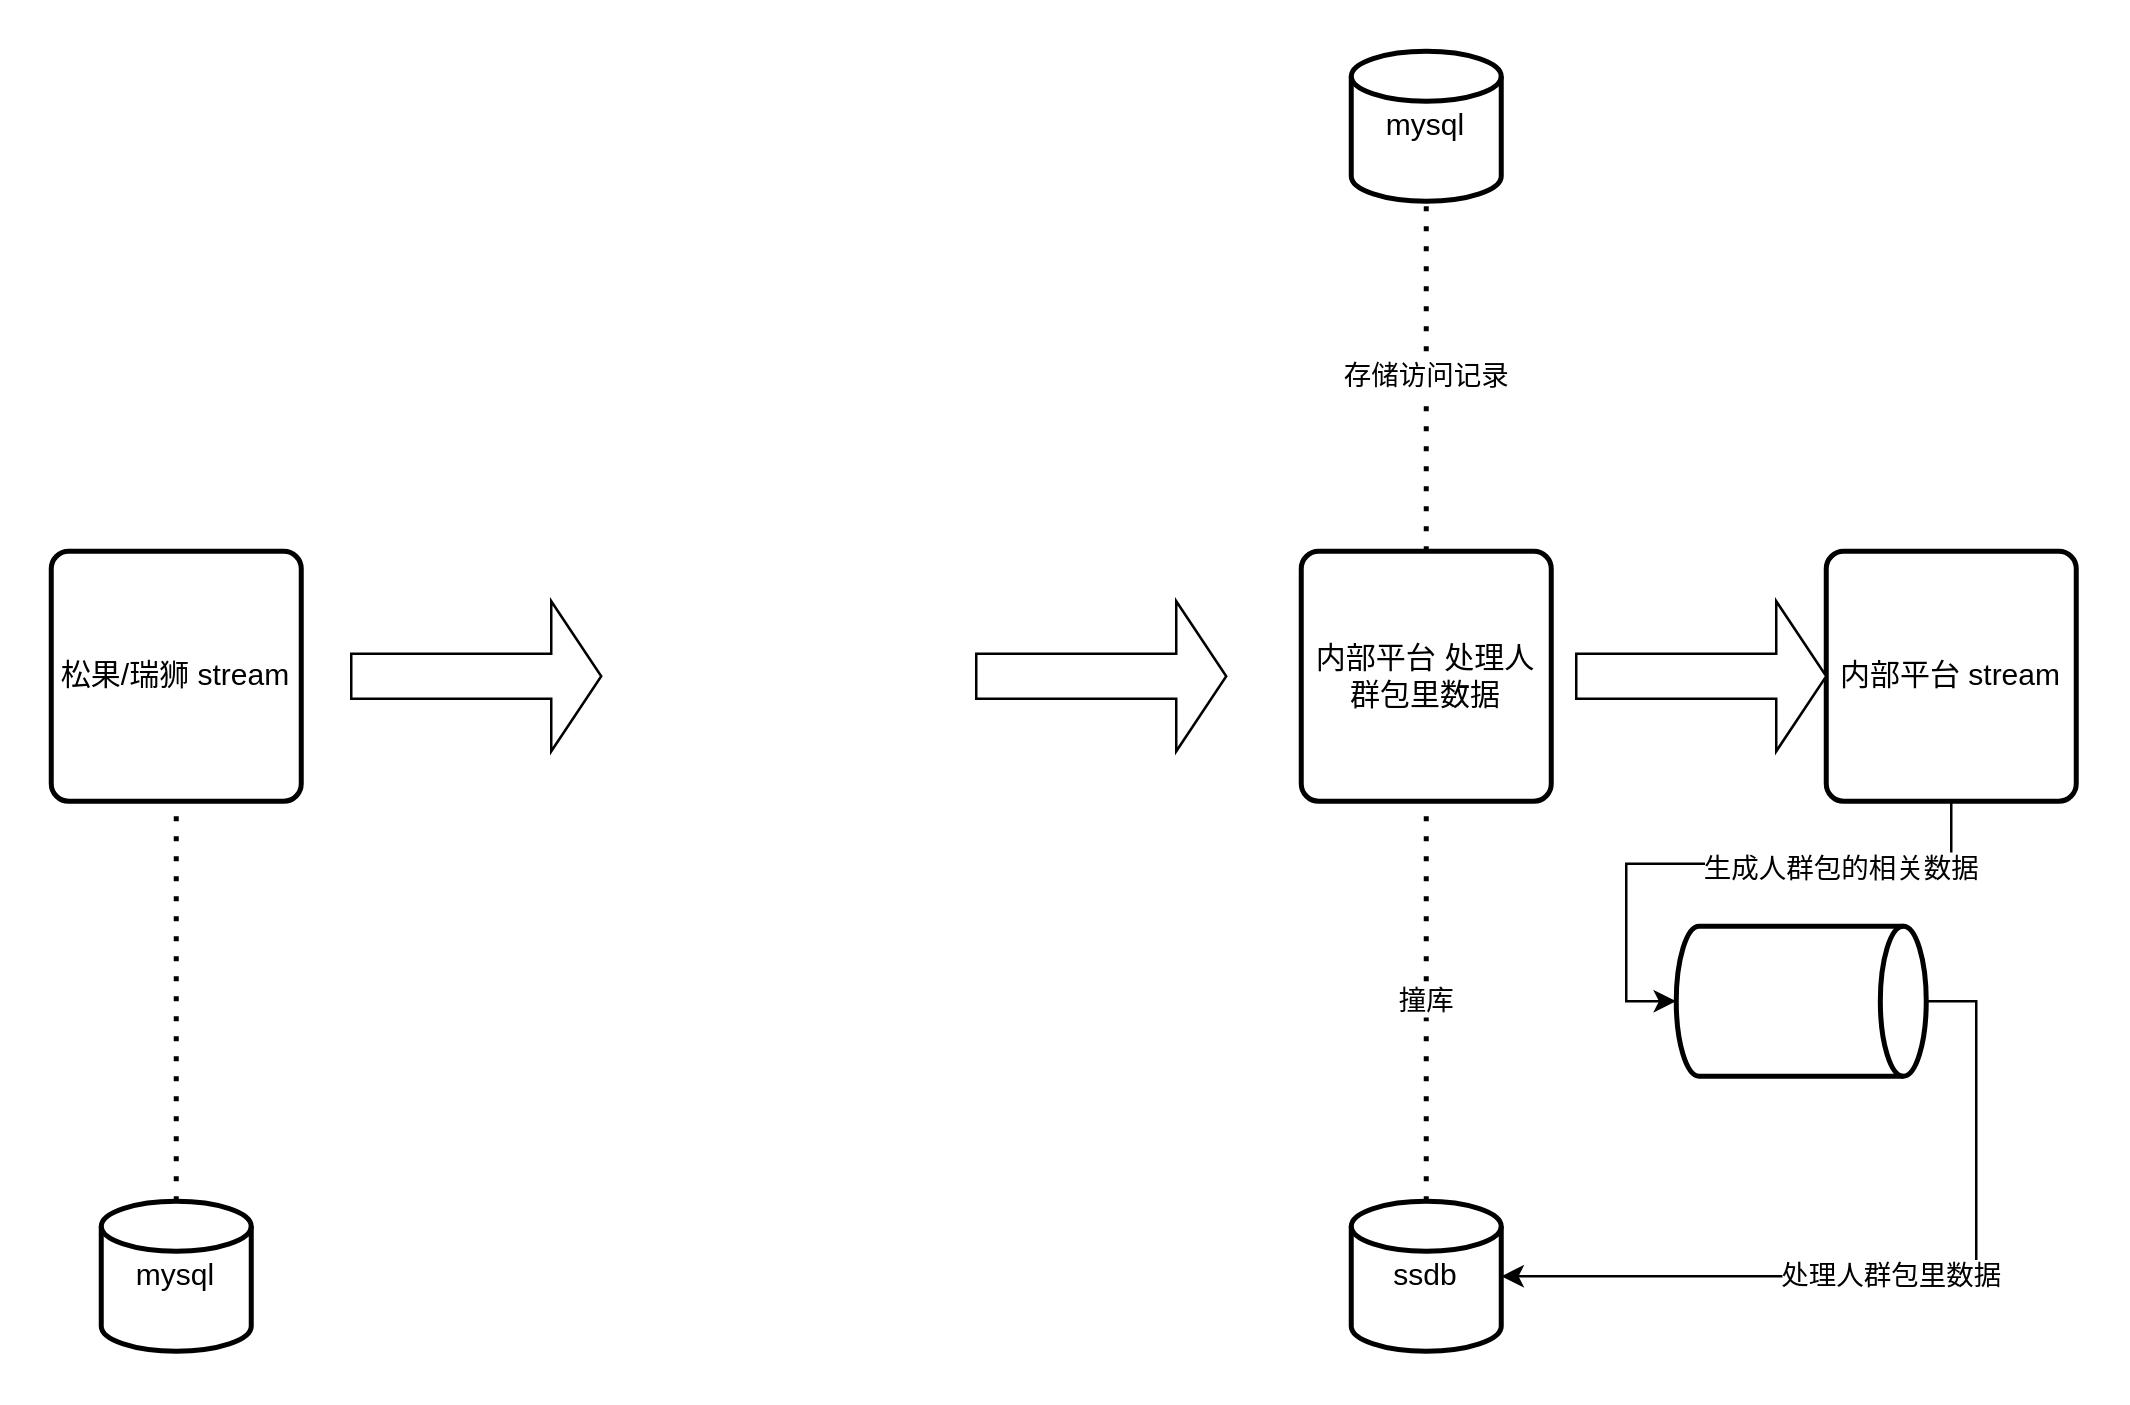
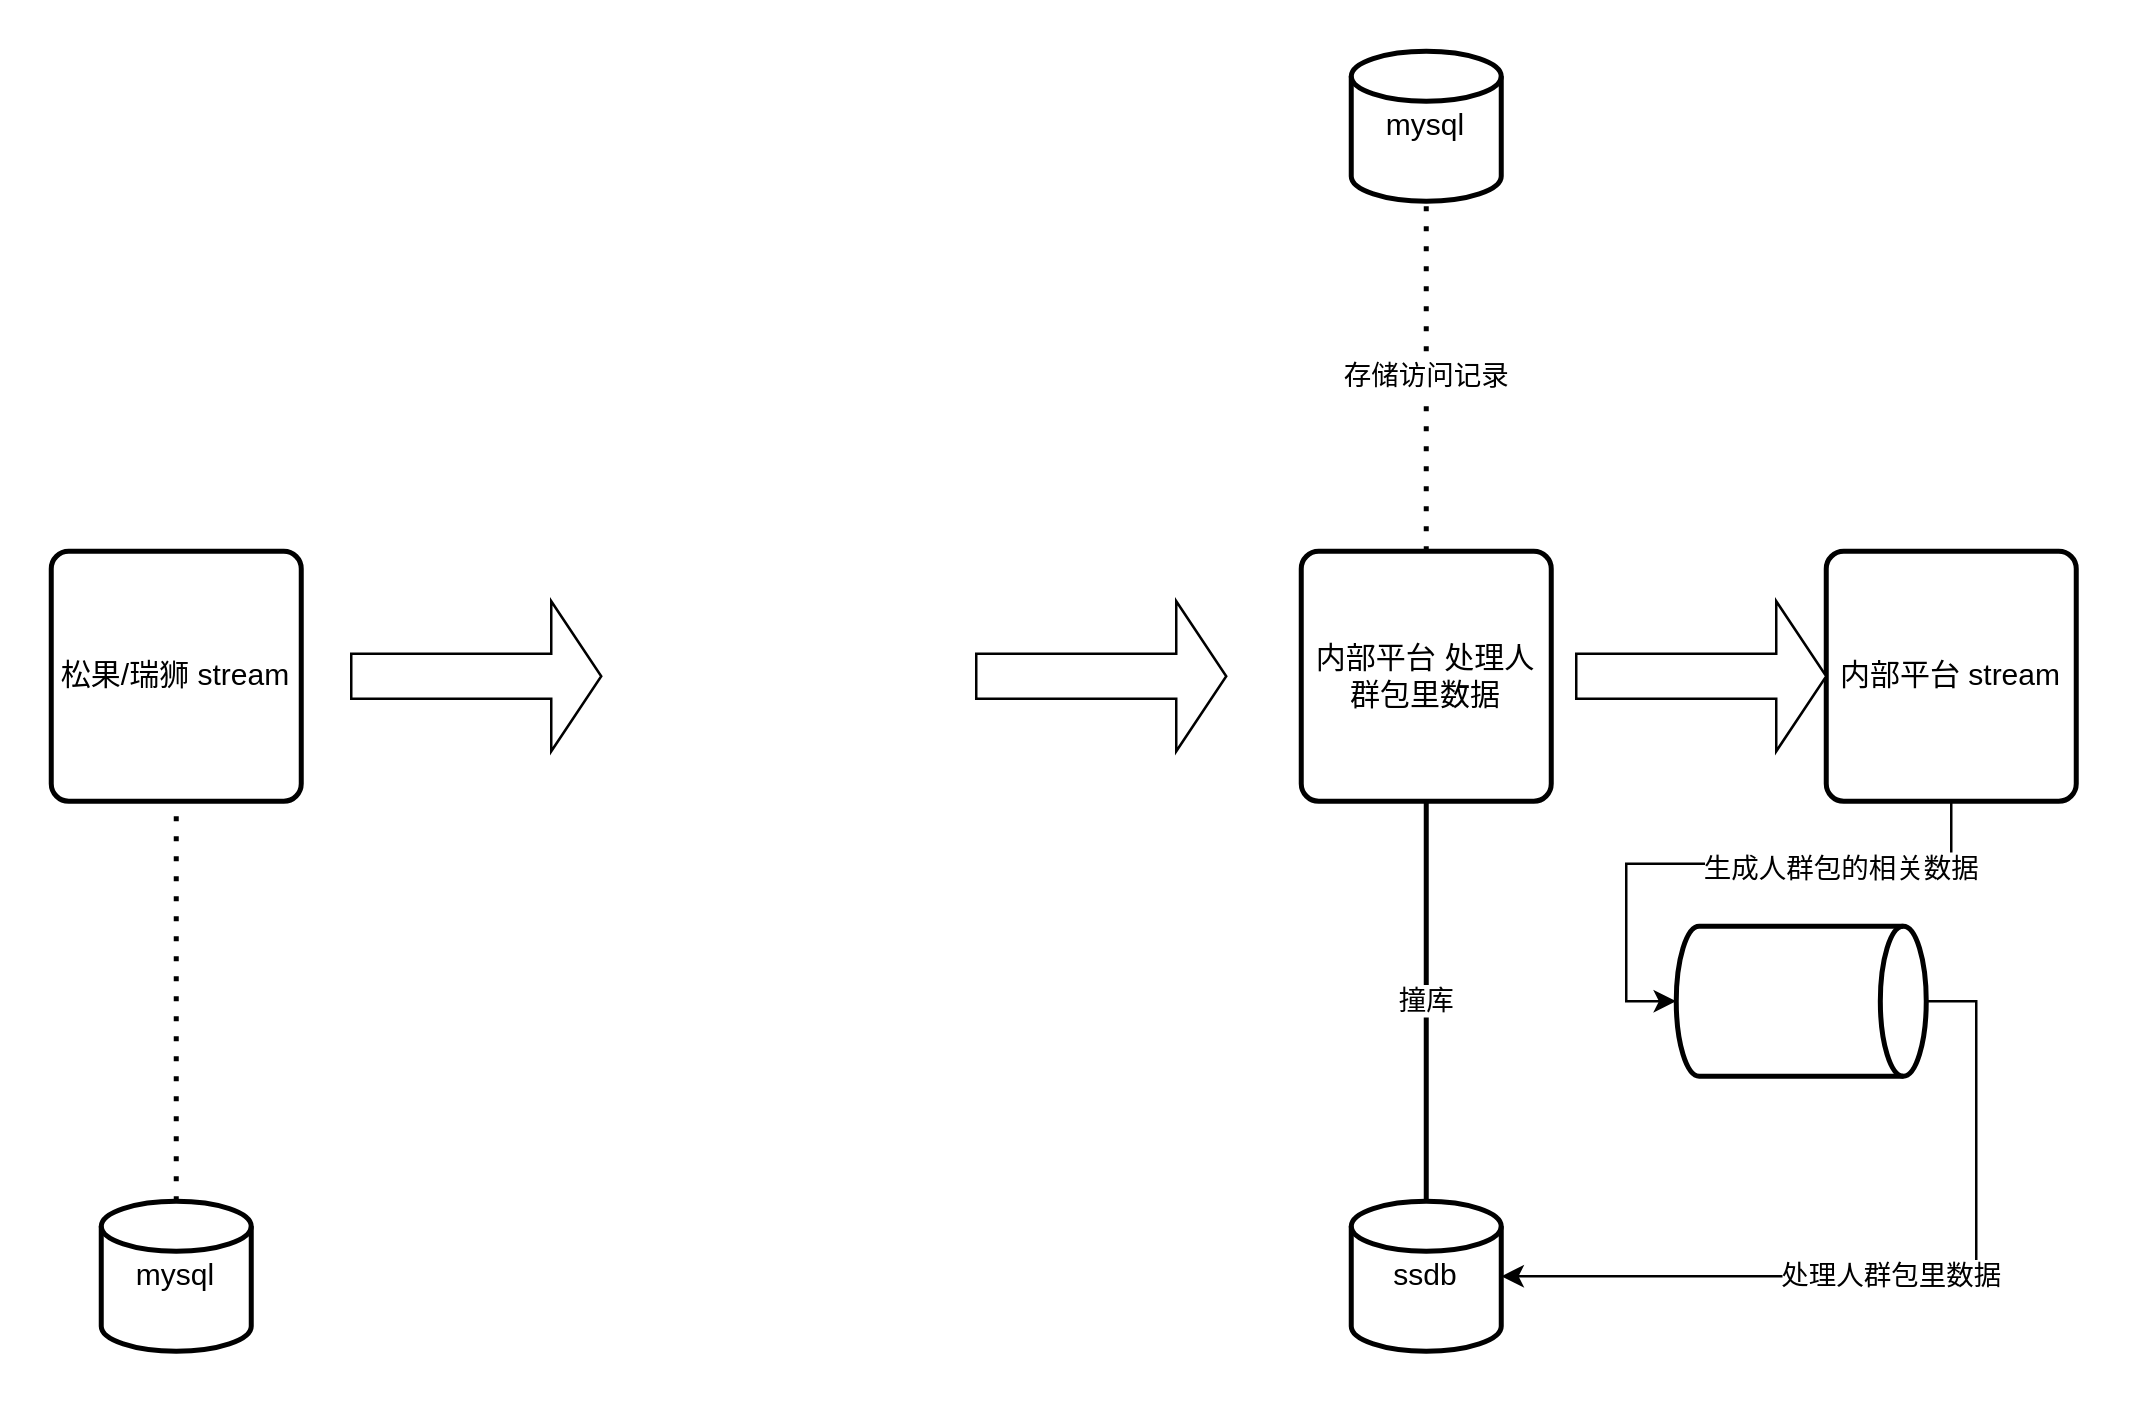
- <mxCell id="17" value="撞库" style="endArrow=none;dashed=1;html=1;dashPattern=1 3;strokeWidth=2;entryX=0.5;entryY=1;entryDx=0;entryDy=0;exitX=0.5;exitY=0;exitDx=0;exitDy=0;exitPerimeter=0;" edge="1" parent="1" source="3" target="4"><mxGeometry width="50" height="50" relative="1" as="geometry"><mxPoint x="470" y="470" as="sourcePoint" /><mxPoint x="520" y="420" as="targetPoint" /></mxGeometry></mxCell>
+ <mxCell id="17" value="撞库" style="endArrow=none;dashed=0;html=1;dashPattern=1 3;strokeWidth=2;entryX=0.5;entryY=1;entryDx=0;entryDy=0;exitX=0.5;exitY=0;exitDx=0;exitDy=0;exitPerimeter=0;" edge="1" parent="1" source="3" target="4"><mxGeometry width="50" height="50" relative="1" as="geometry"><mxPoint x="470" y="470" as="sourcePoint" /><mxPoint x="520" y="420" as="targetPoint" /></mxGeometry></mxCell>
